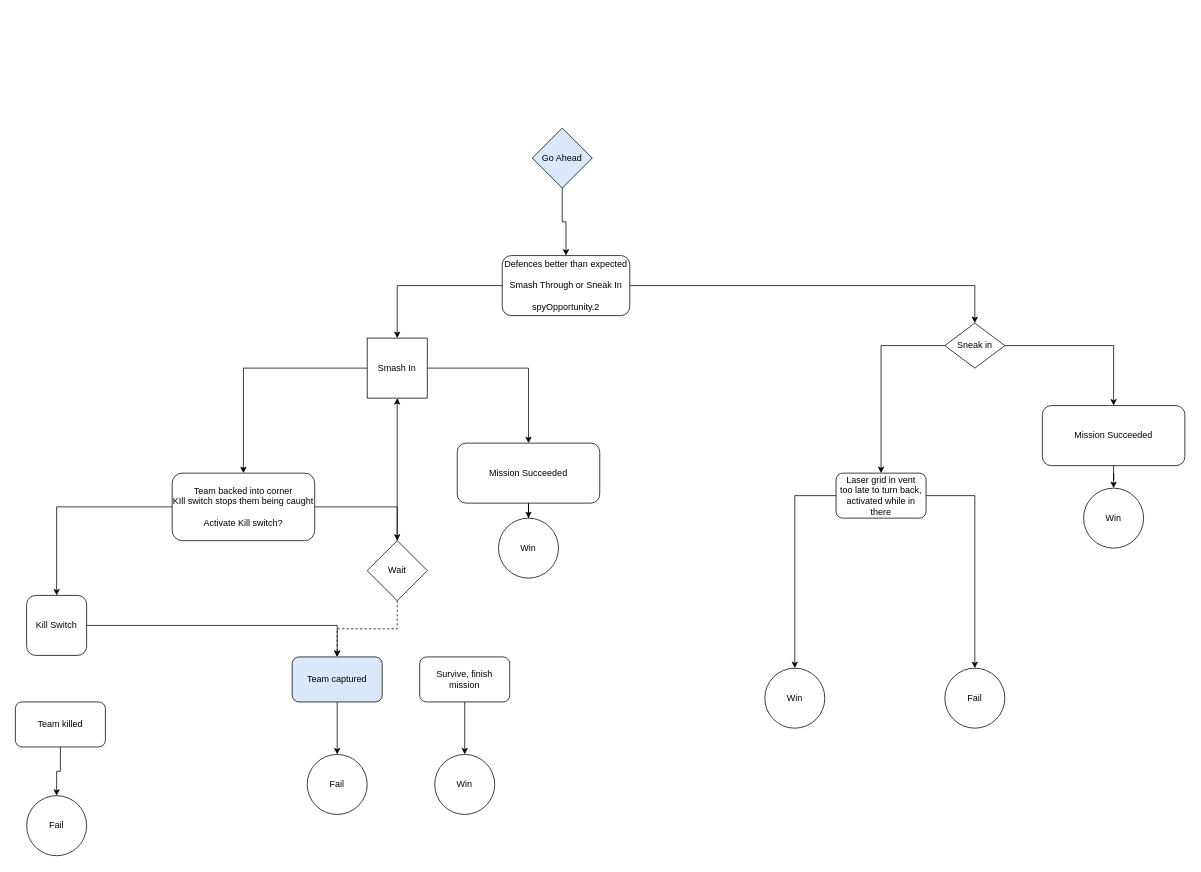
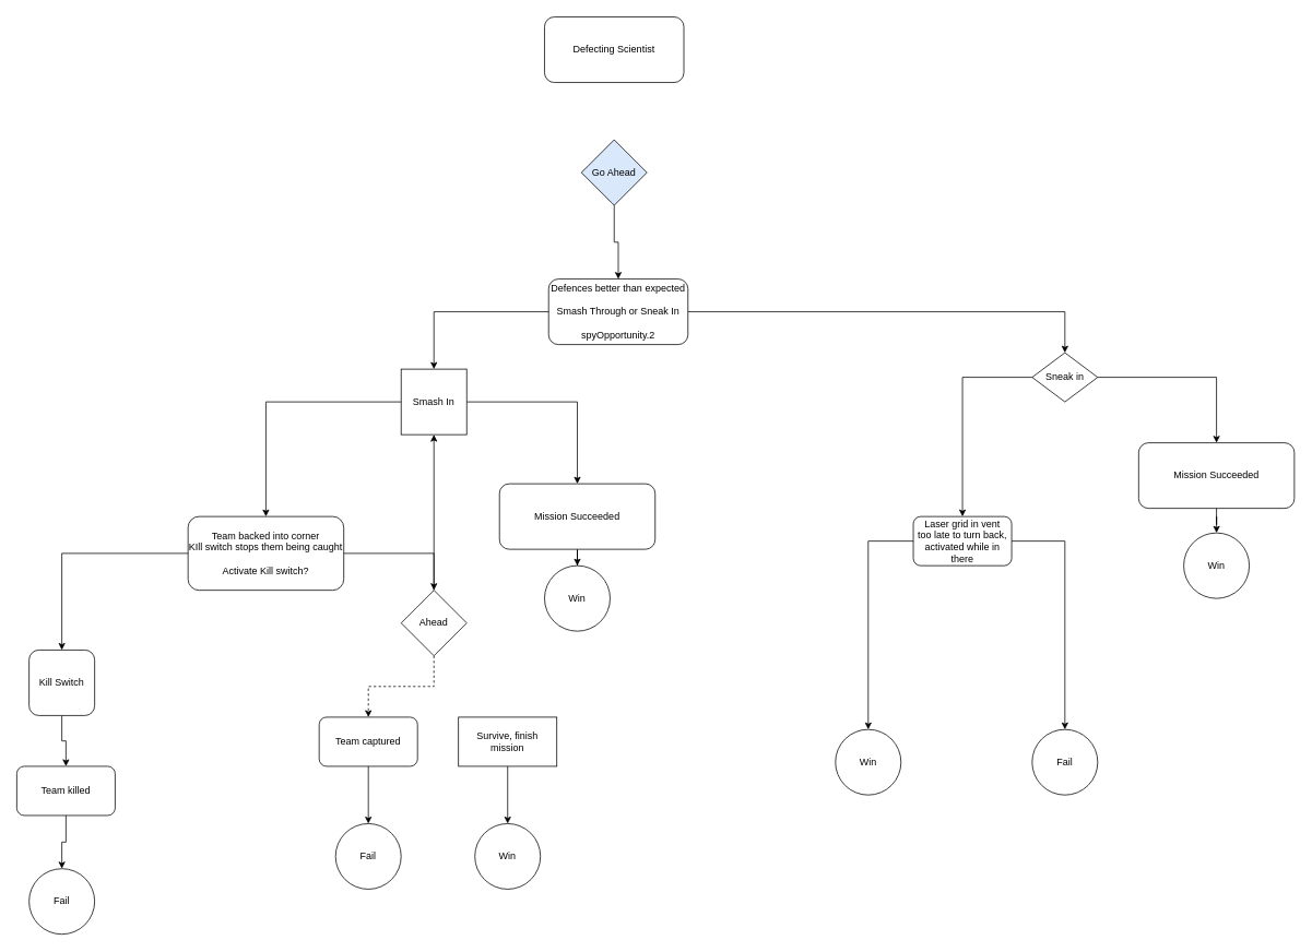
+ <mxCell id="39" value="Defecting Scientist" style="rounded=1;whiteSpace=wrap;html=1;" vertex="1" parent="1"><mxGeometry x="664" y="20" width="170" height="80" as="geometry" /></mxCell>
- <mxCell id="18" value="Wait" style="rhombus;whiteSpace=wrap;html=1;" parent="1" vertex="1"><mxGeometry x="489" y="720" width="80" height="80" as="geometry" /></mxCell>
+ <mxCell id="18" value="Ahead" style="rhombus;whiteSpace=wrap;html=1;" parent="1" vertex="1"><mxGeometry x="489" y="720" width="80" height="80" as="geometry" /></mxCell>
- <mxCell id="14" style="edgeStyle=orthogonalEdgeStyle;rounded=0;orthogonalLoop=1;jettySize=auto;html=1;" parent="1" source="15" target="23" edge="1"><mxGeometry relative="1" as="geometry" /></mxCell>
+ <mxCell id="14" style="edgeStyle=orthogonalEdgeStyle;rounded=0;orthogonalLoop=1;jettySize=auto;html=1;" parent="1" source="15" target="20" edge="1"><mxGeometry relative="1" as="geometry" /></mxCell>
- <mxCell id="23" value="Team captured" style="rounded=1;whiteSpace=wrap;html=1;fillColor=#dae8fc;" parent="1" vertex="1"><mxGeometry x="389" y="875" width="120" height="60" as="geometry" /></mxCell>
+ <mxCell id="23" value="Team captured" style="rounded=1;whiteSpace=wrap;html=1;" parent="1" vertex="1"><mxGeometry x="389" y="875" width="120" height="60" as="geometry" /></mxCell>
- <mxCell id="25" value="Survive, finish mission" style="rounded=1;whiteSpace=wrap;html=1;" parent="1" vertex="1"><mxGeometry x="559" y="875" width="120" height="60" as="geometry" /></mxCell>
+ <mxCell id="25" value="Survive, finish mission" style="whiteSpace=wrap;html=1;rounded=0;" parent="1" vertex="1"><mxGeometry x="559" y="875" width="120" height="60" as="geometry" /></mxCell>
